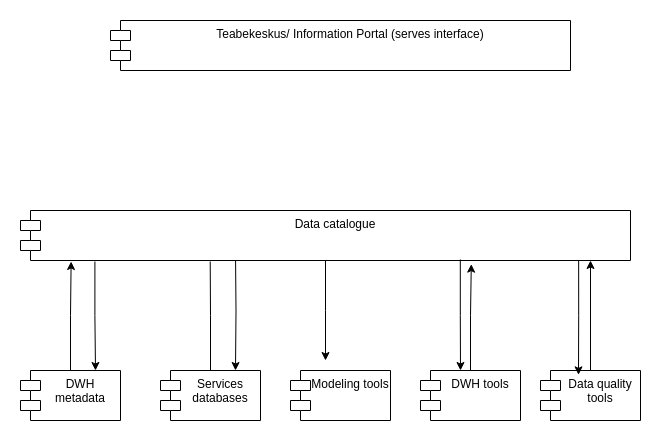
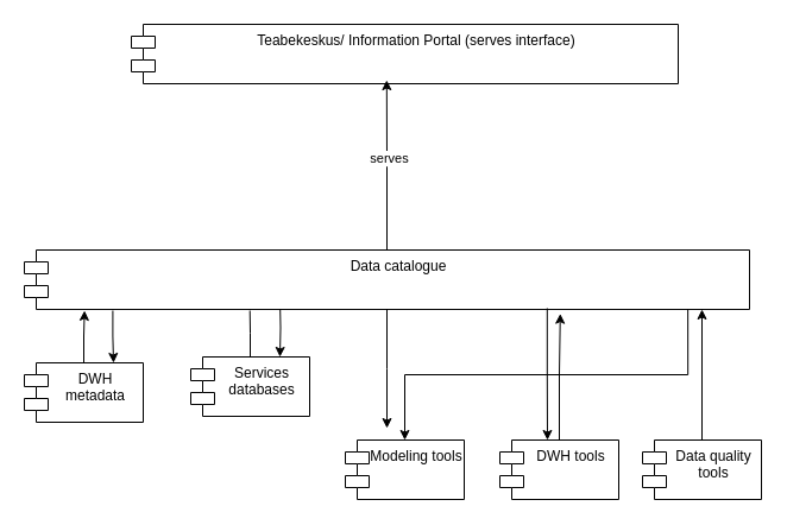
+ <mxCell id="12" style="edgeStyle=orthogonalEdgeStyle;rounded=0;orthogonalLoop=1;jettySize=auto;html=1;entryX=0.467;entryY=0.94;entryDx=0;entryDy=0;entryPerimeter=0;" edge="1" parent="1" source="6" target="2"><mxGeometry relative="1" as="geometry" /></mxCell>
+ <mxCell id="13" value="serves" style="edgeLabel;html=1;align=center;verticalAlign=middle;resizable=0;points=[];" vertex="1" connectable="0" parent="12"><mxGeometry x="0.085" y="-2" relative="1" as="geometry"><mxPoint as="offset" /></mxGeometry></mxCell>
- <mxCell id="19" style="edgeStyle=orthogonalEdgeStyle;rounded=0;orthogonalLoop=1;jettySize=auto;html=1;entryX=0.38;entryY=0.087;entryDx=0;entryDy=0;entryPerimeter=0;exitX=0.915;exitY=1;exitDx=0;exitDy=0;exitPerimeter=0;" edge="1" parent="1" source="6" target="11"><mxGeometry relative="1" as="geometry" /></mxCell>
+ <mxCell id="19" style="edgeStyle=orthogonalEdgeStyle;rounded=0;orthogonalLoop=1;jettySize=auto;html=1;exitX=0.915;exitY=1;exitDx=0;exitDy=0;exitPerimeter=0;" edge="1" parent="1" source="6" target="9"><mxGeometry relative="1" as="geometry" /></mxCell>
- <mxCell id="7" value="DWH metadata" style="shape=module;align=left;spacingLeft=20;align=center;verticalAlign=top;whiteSpace=wrap;html=1;" vertex="1" parent="1"><mxGeometry x="20" y="370" width="100" height="50" as="geometry" /></mxCell>
+ <mxCell id="7" value="DWH metadata" style="shape=module;align=left;spacingLeft=20;align=center;verticalAlign=top;whiteSpace=wrap;html=1;" vertex="1" parent="1"><mxGeometry x="20" y="305" width="100" height="50" as="geometry" /></mxCell>
- <mxCell id="8" value="Services databases" style="shape=module;align=left;spacingLeft=20;align=center;verticalAlign=top;whiteSpace=wrap;html=1;" vertex="1" parent="1"><mxGeometry x="160" y="370" width="100" height="50" as="geometry" /></mxCell>
+ <mxCell id="8" value="Services databases" style="shape=module;align=left;spacingLeft=20;align=center;verticalAlign=top;whiteSpace=wrap;html=1;" vertex="1" parent="1"><mxGeometry x="160" y="300" width="100" height="50" as="geometry" /></mxCell>
